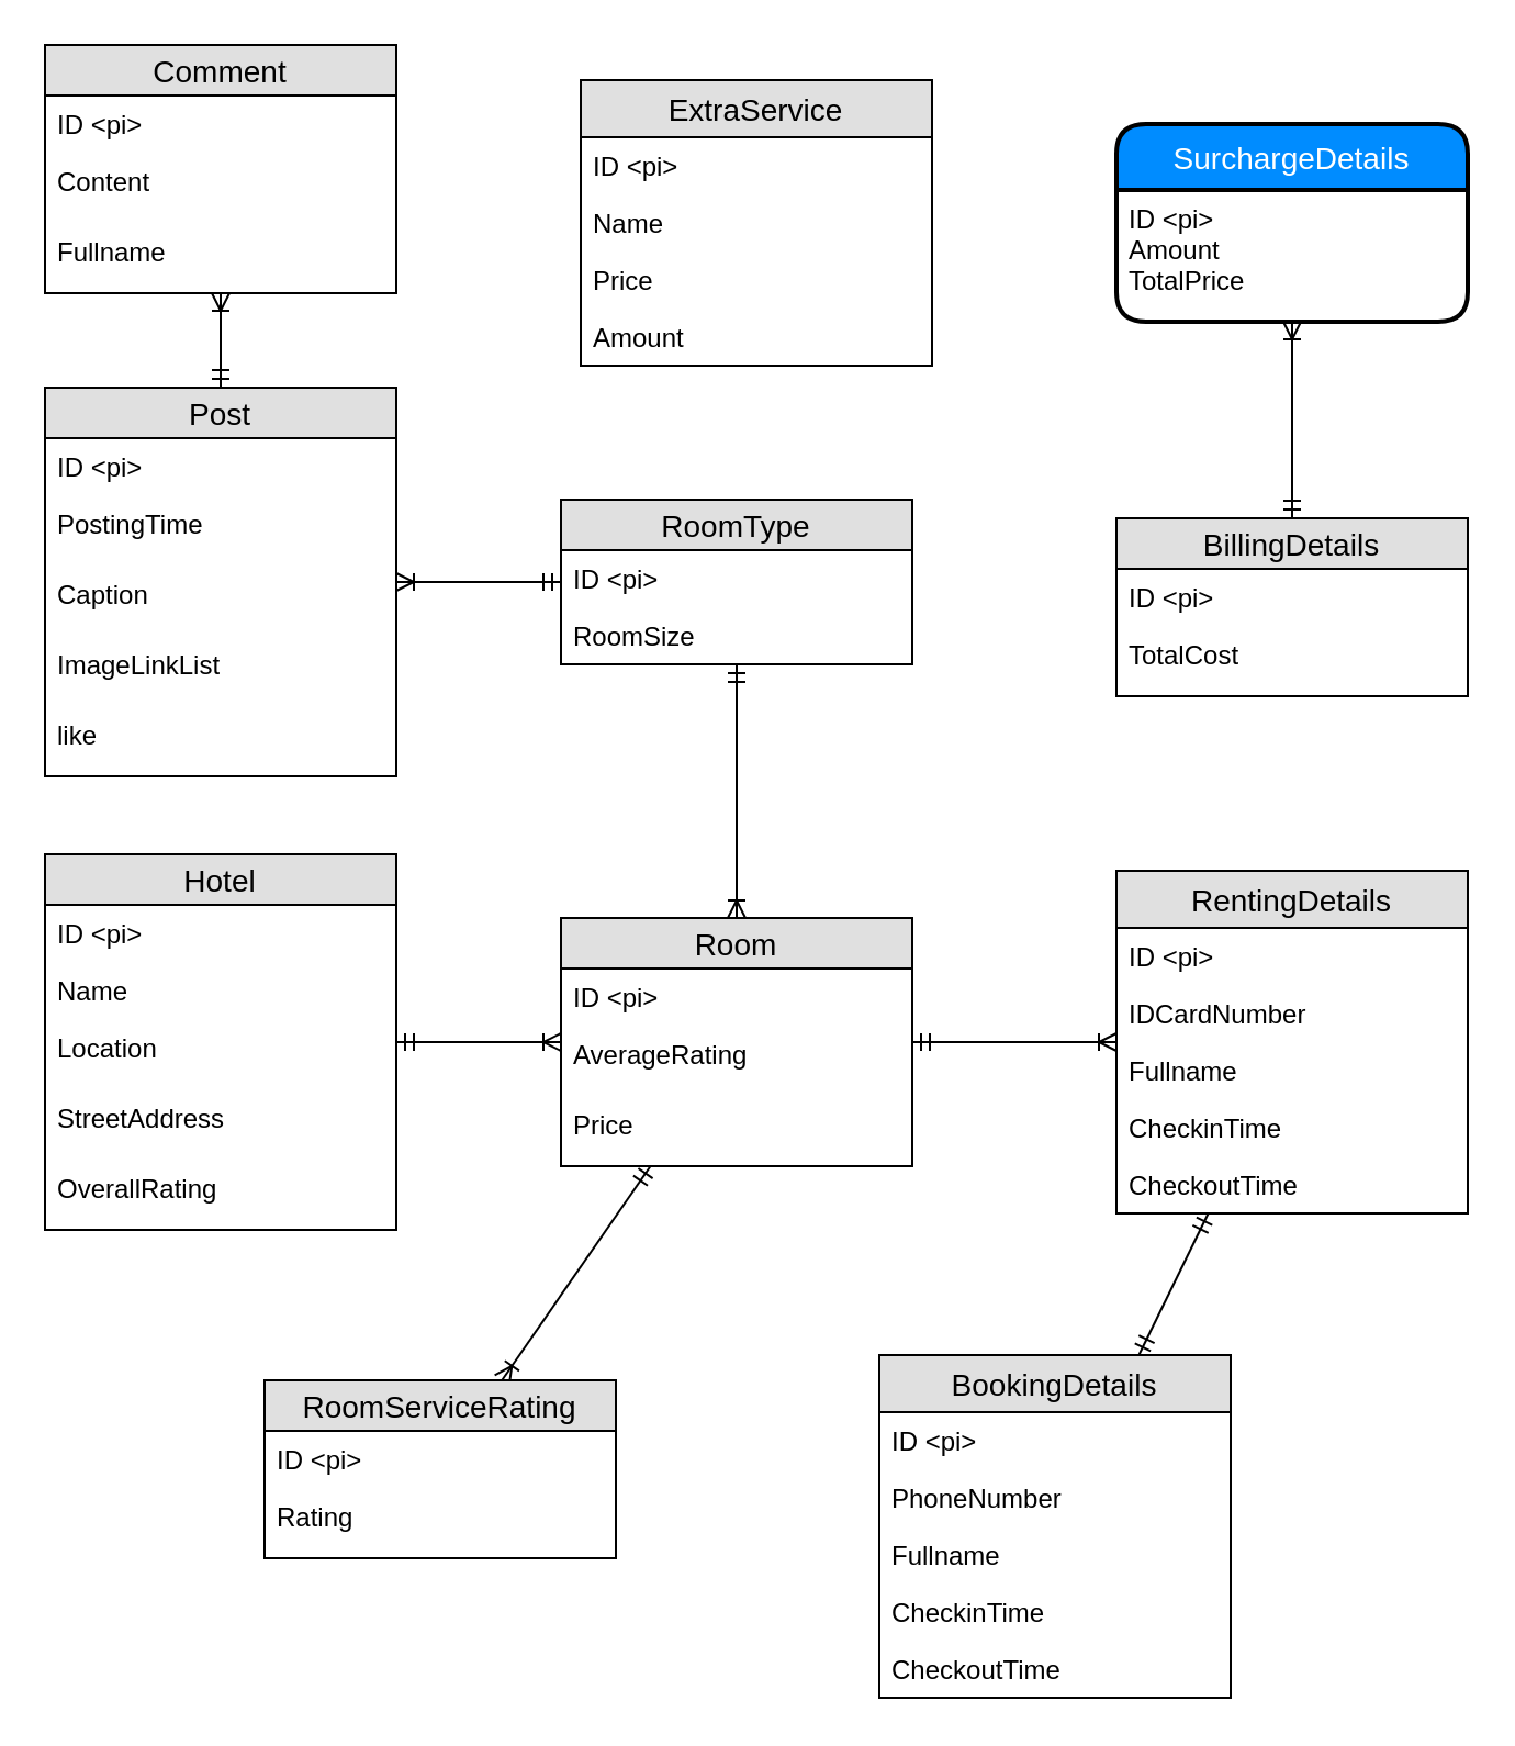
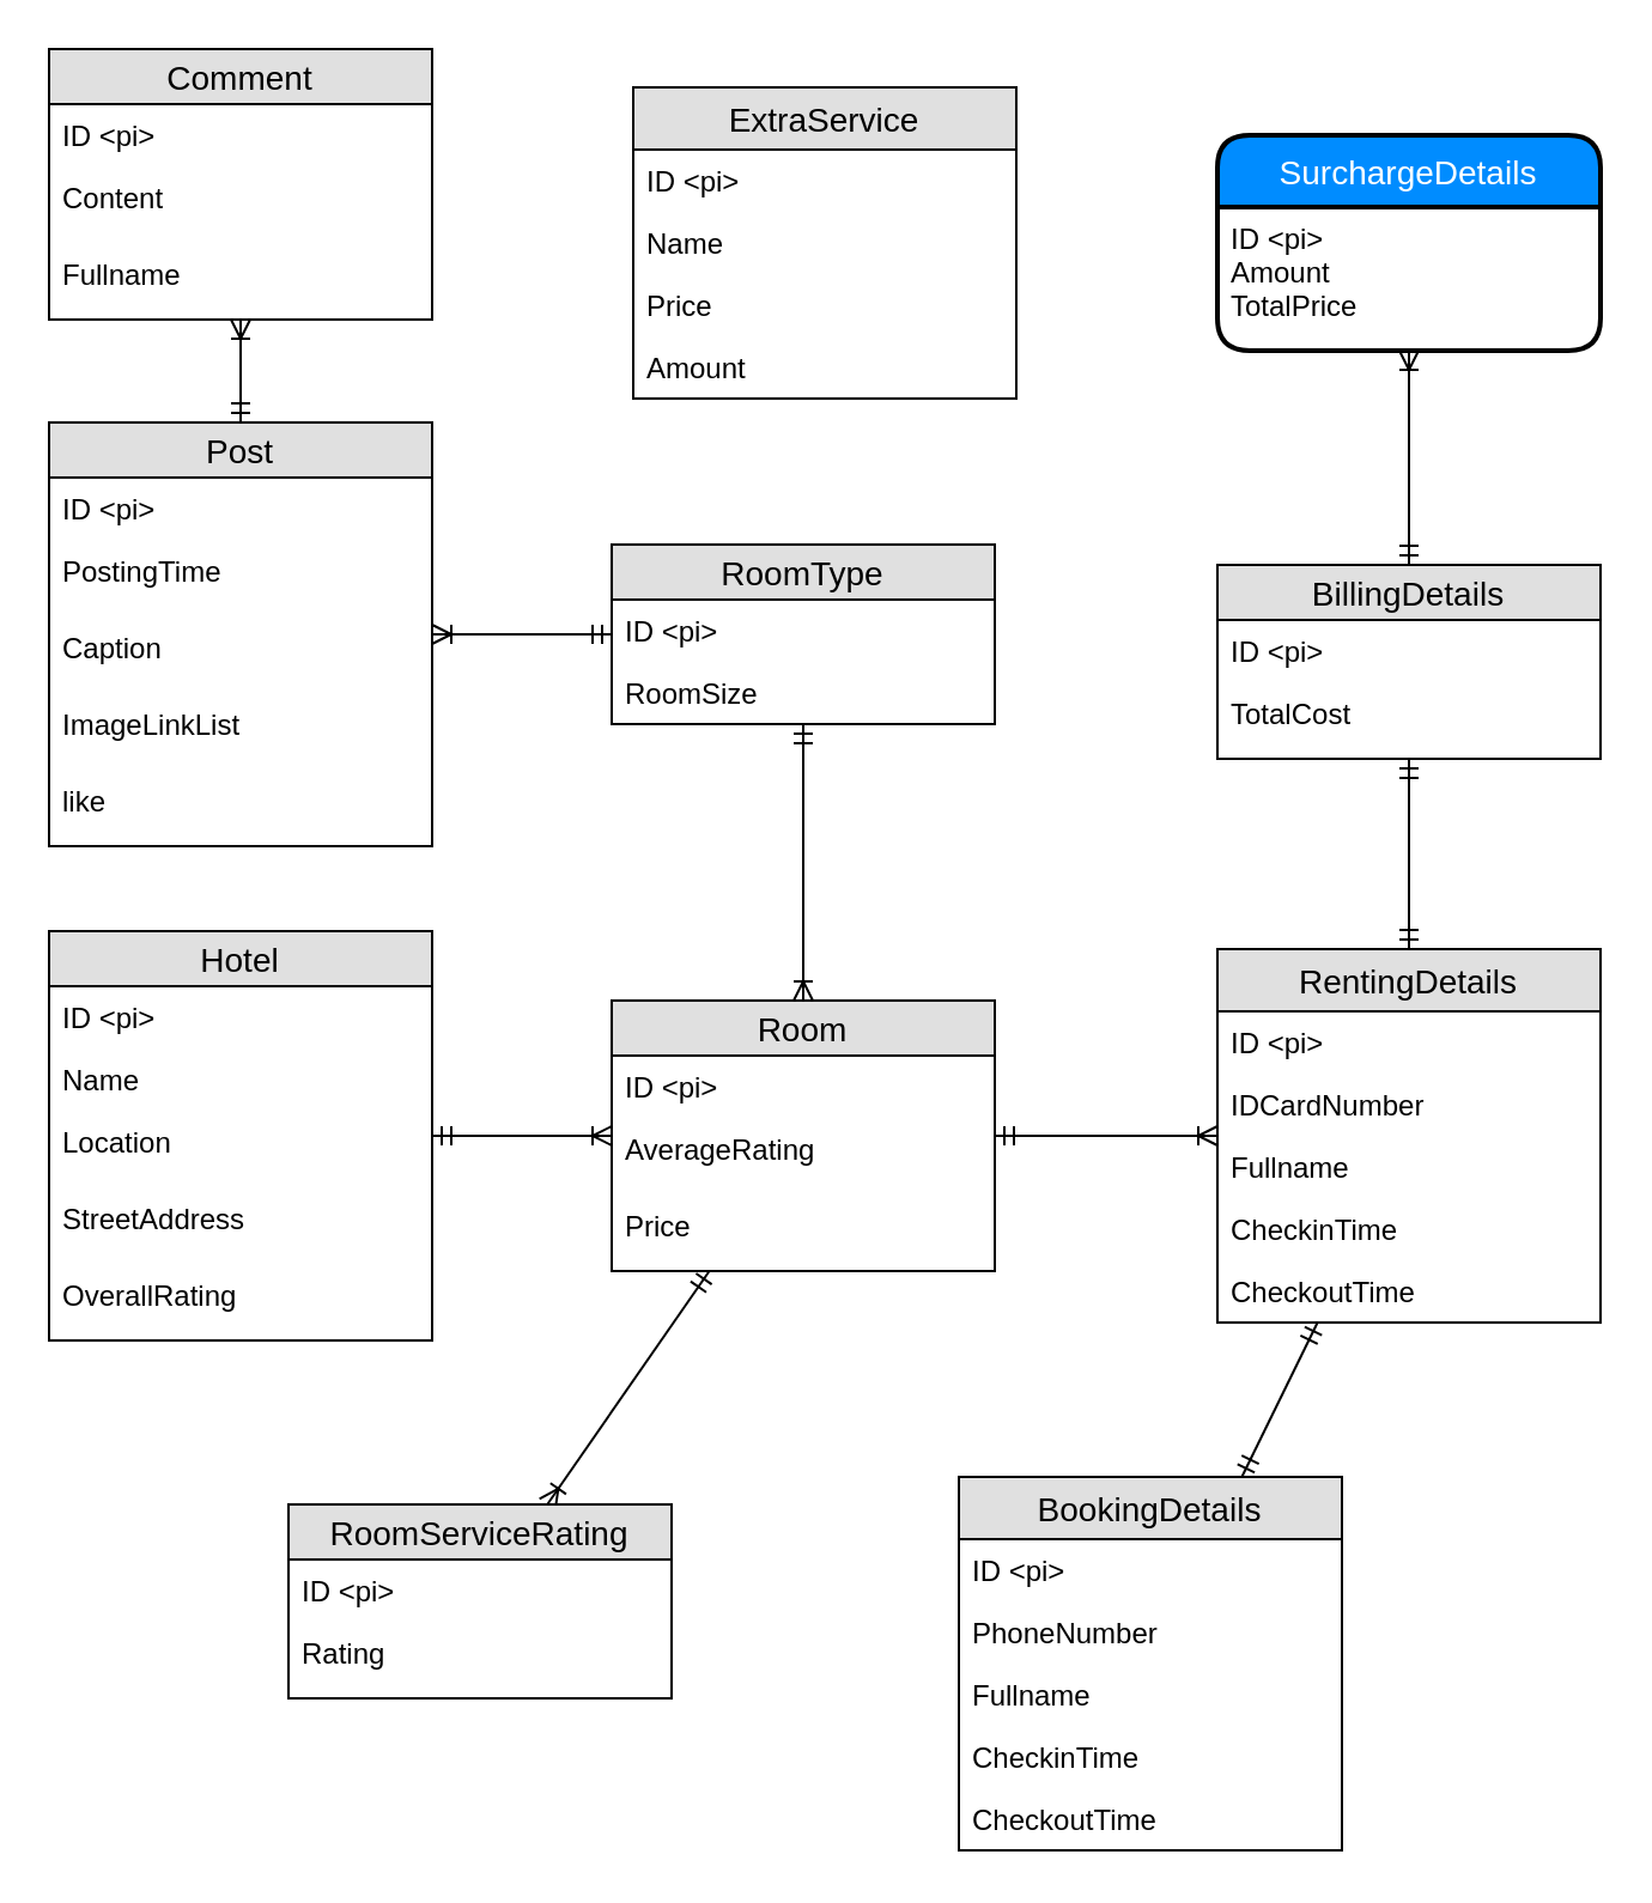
+ <mxCell id="8" style="edgeStyle=orthogonalEdgeStyle;rounded=0;orthogonalLoop=1;jettySize=auto;html=1;startArrow=ERmandOne;startFill=0;endArrow=ERmandOne;endFill=0;" edge="1" parent="1" source="10" target="46"><mxGeometry relative="1" as="geometry" /></mxCell>
